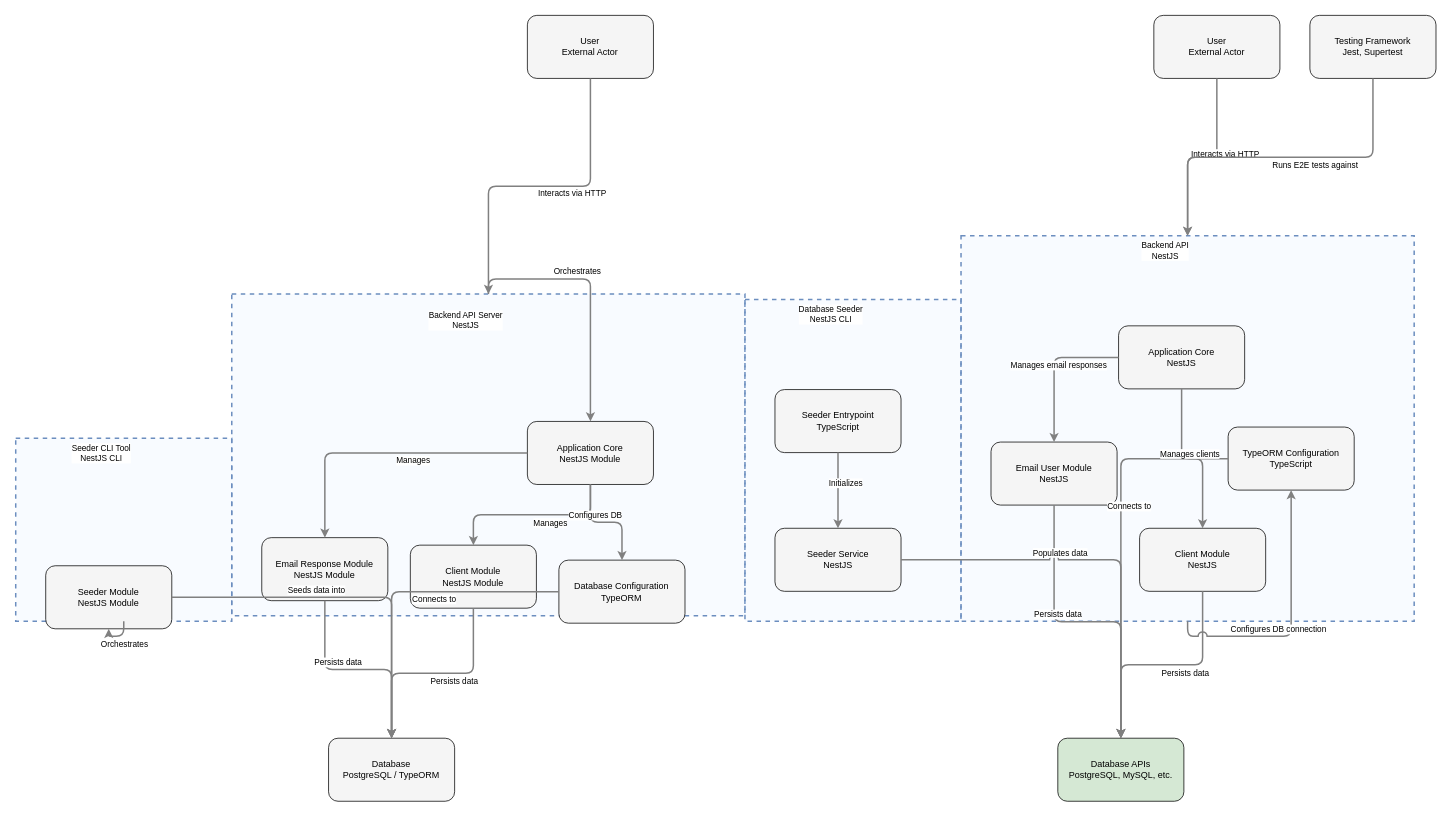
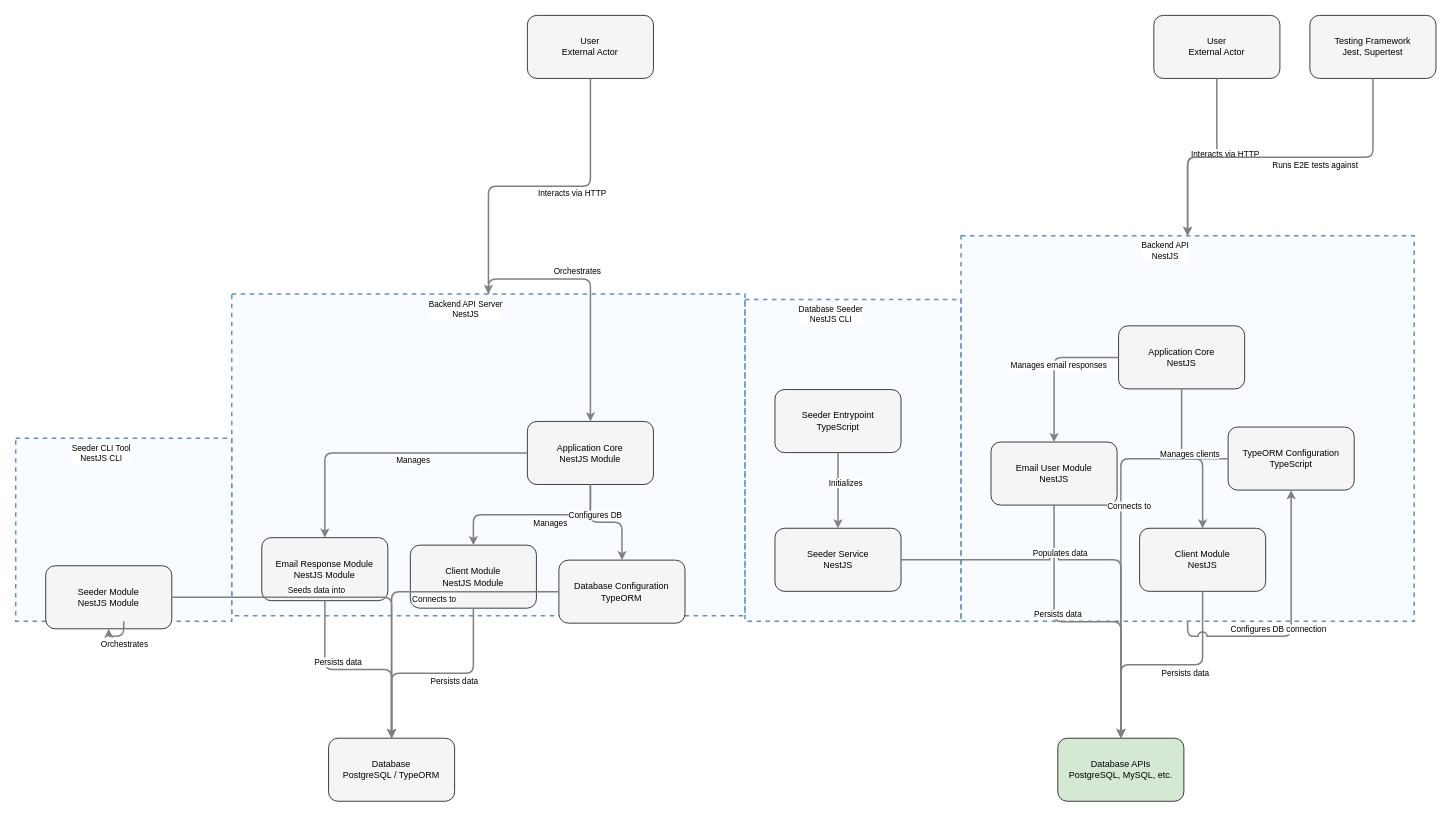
- <mxCell id="5" value="Backend API Server&lt;br&gt;NestJS" style="edgeLabel;html=1;align=center;verticalAlign=middle;resizable=0;labelBackgroundColor=white;spacing=5" vertex="1" parent="1"><mxGeometry x="316.158" y="414.579" width="608.473" height="24" as="geometry" /></mxCell>
+ <mxCell id="5" value="Backend API Server&lt;br&gt;NestJS" style="edgeLabel;html=1;align=center;verticalAlign=middle;resizable=0;labelBackgroundColor=white;spacing=5" vertex="1" parent="1"><mxGeometry x="316.158" y="399.579" width="608.473" height="24" as="geometry" /></mxCell>
